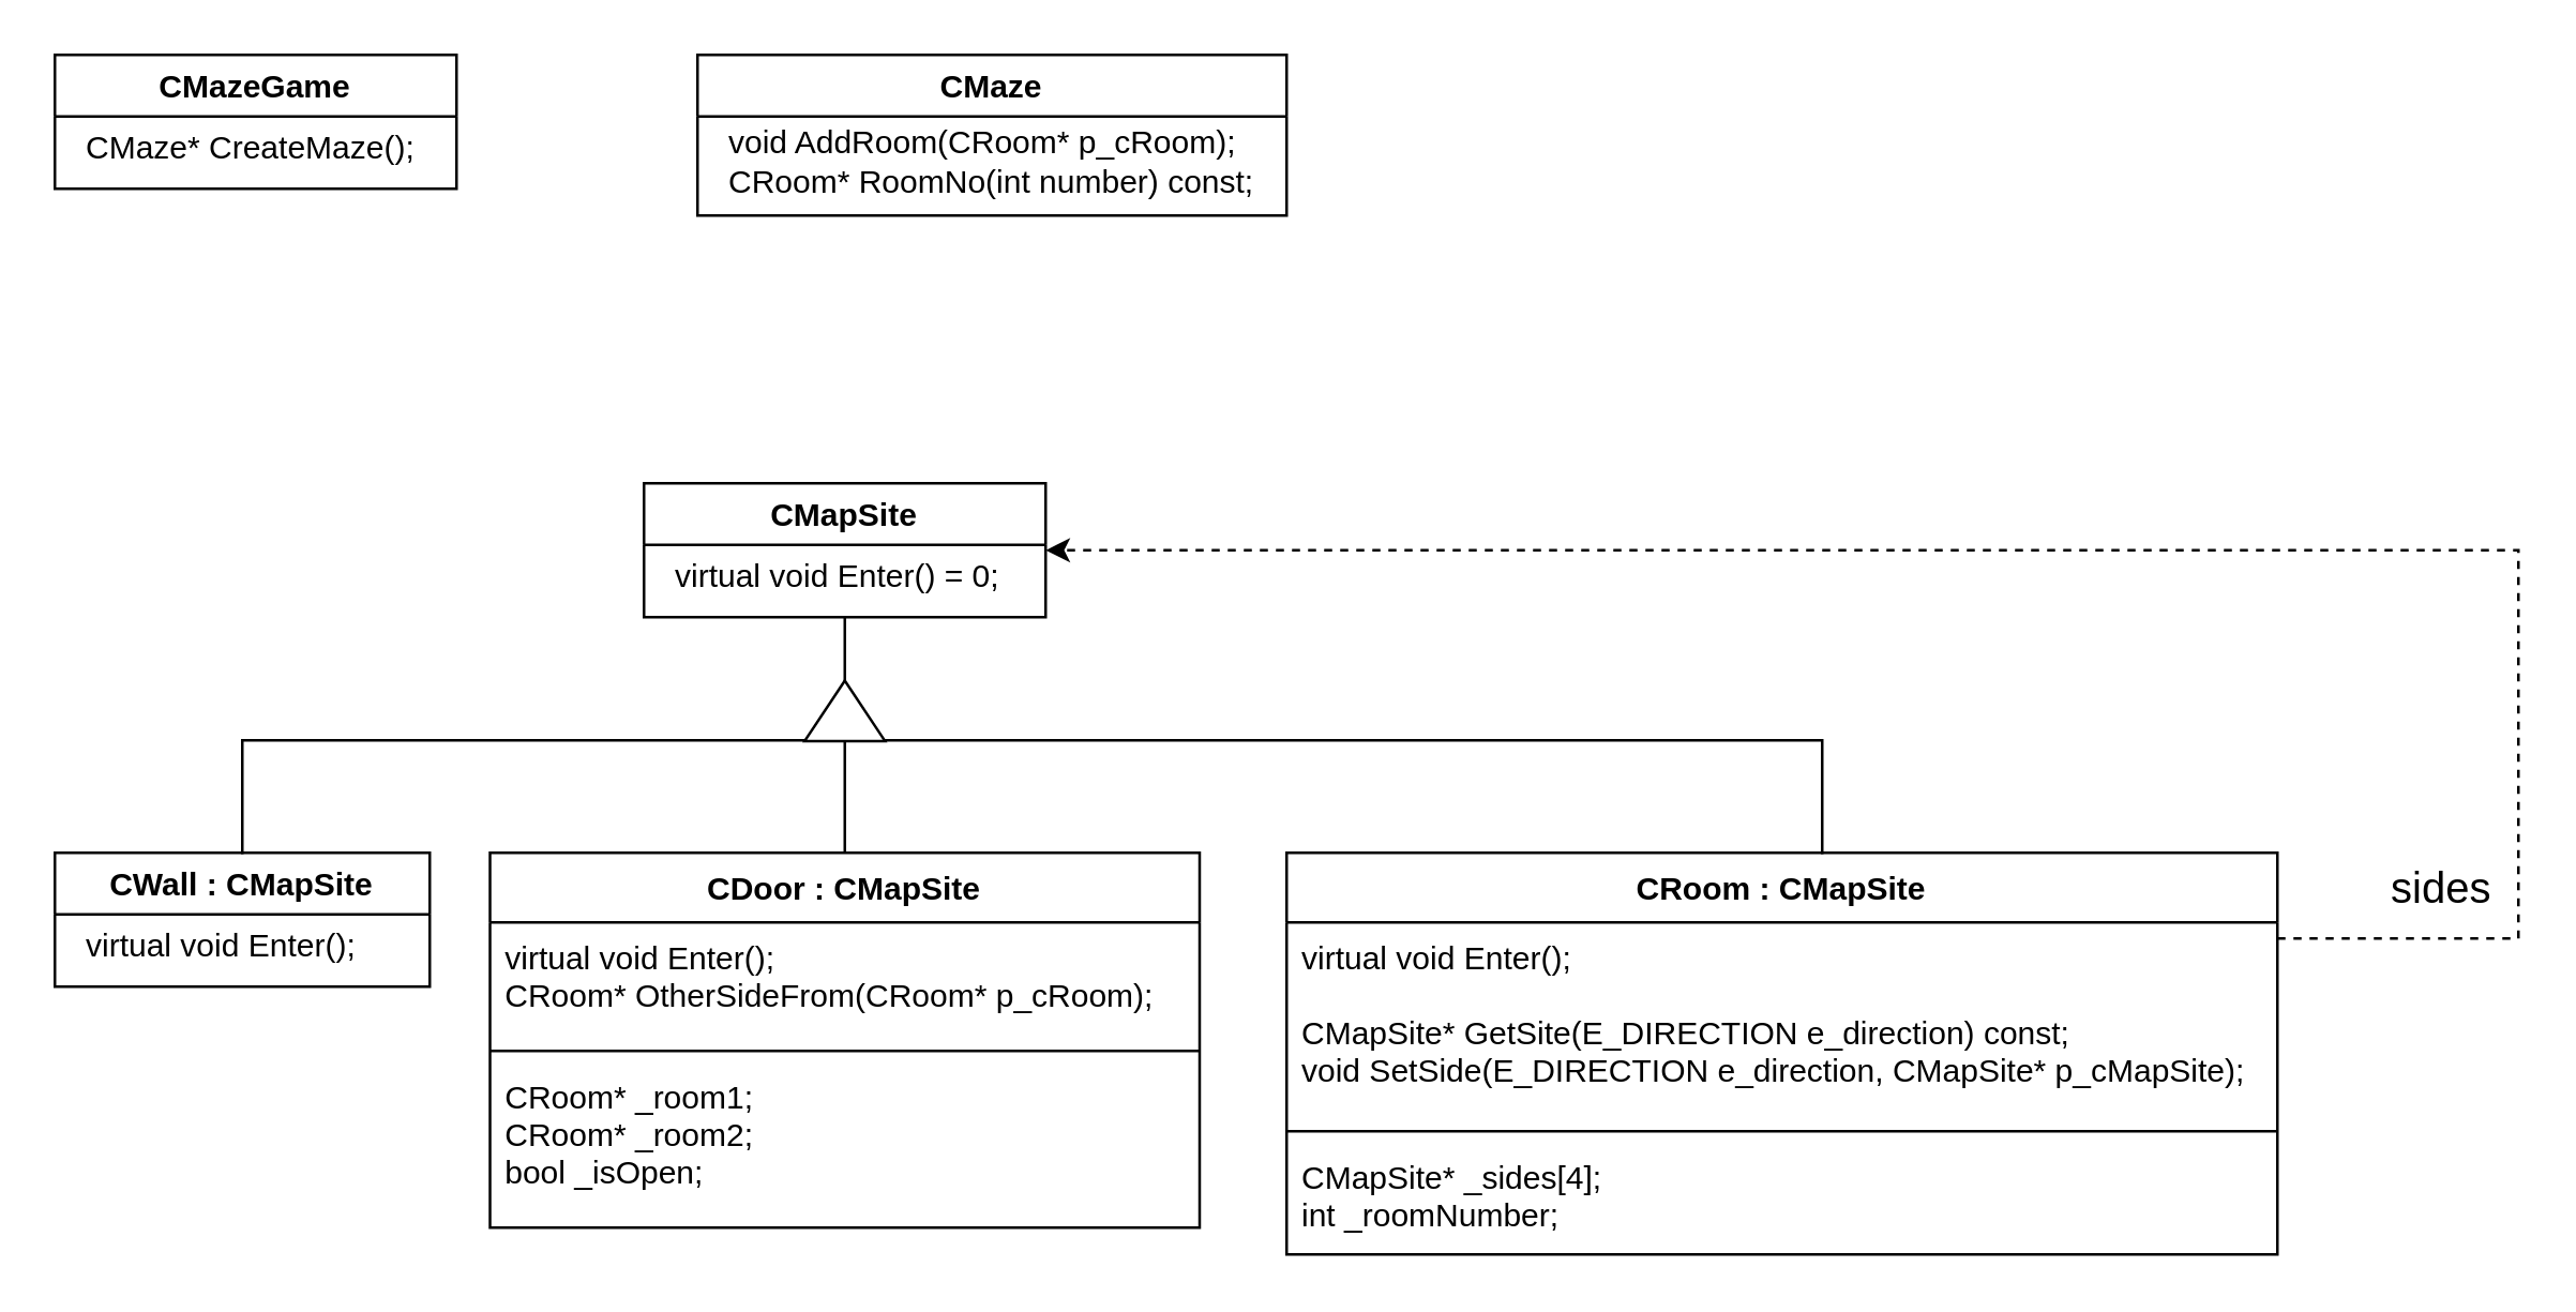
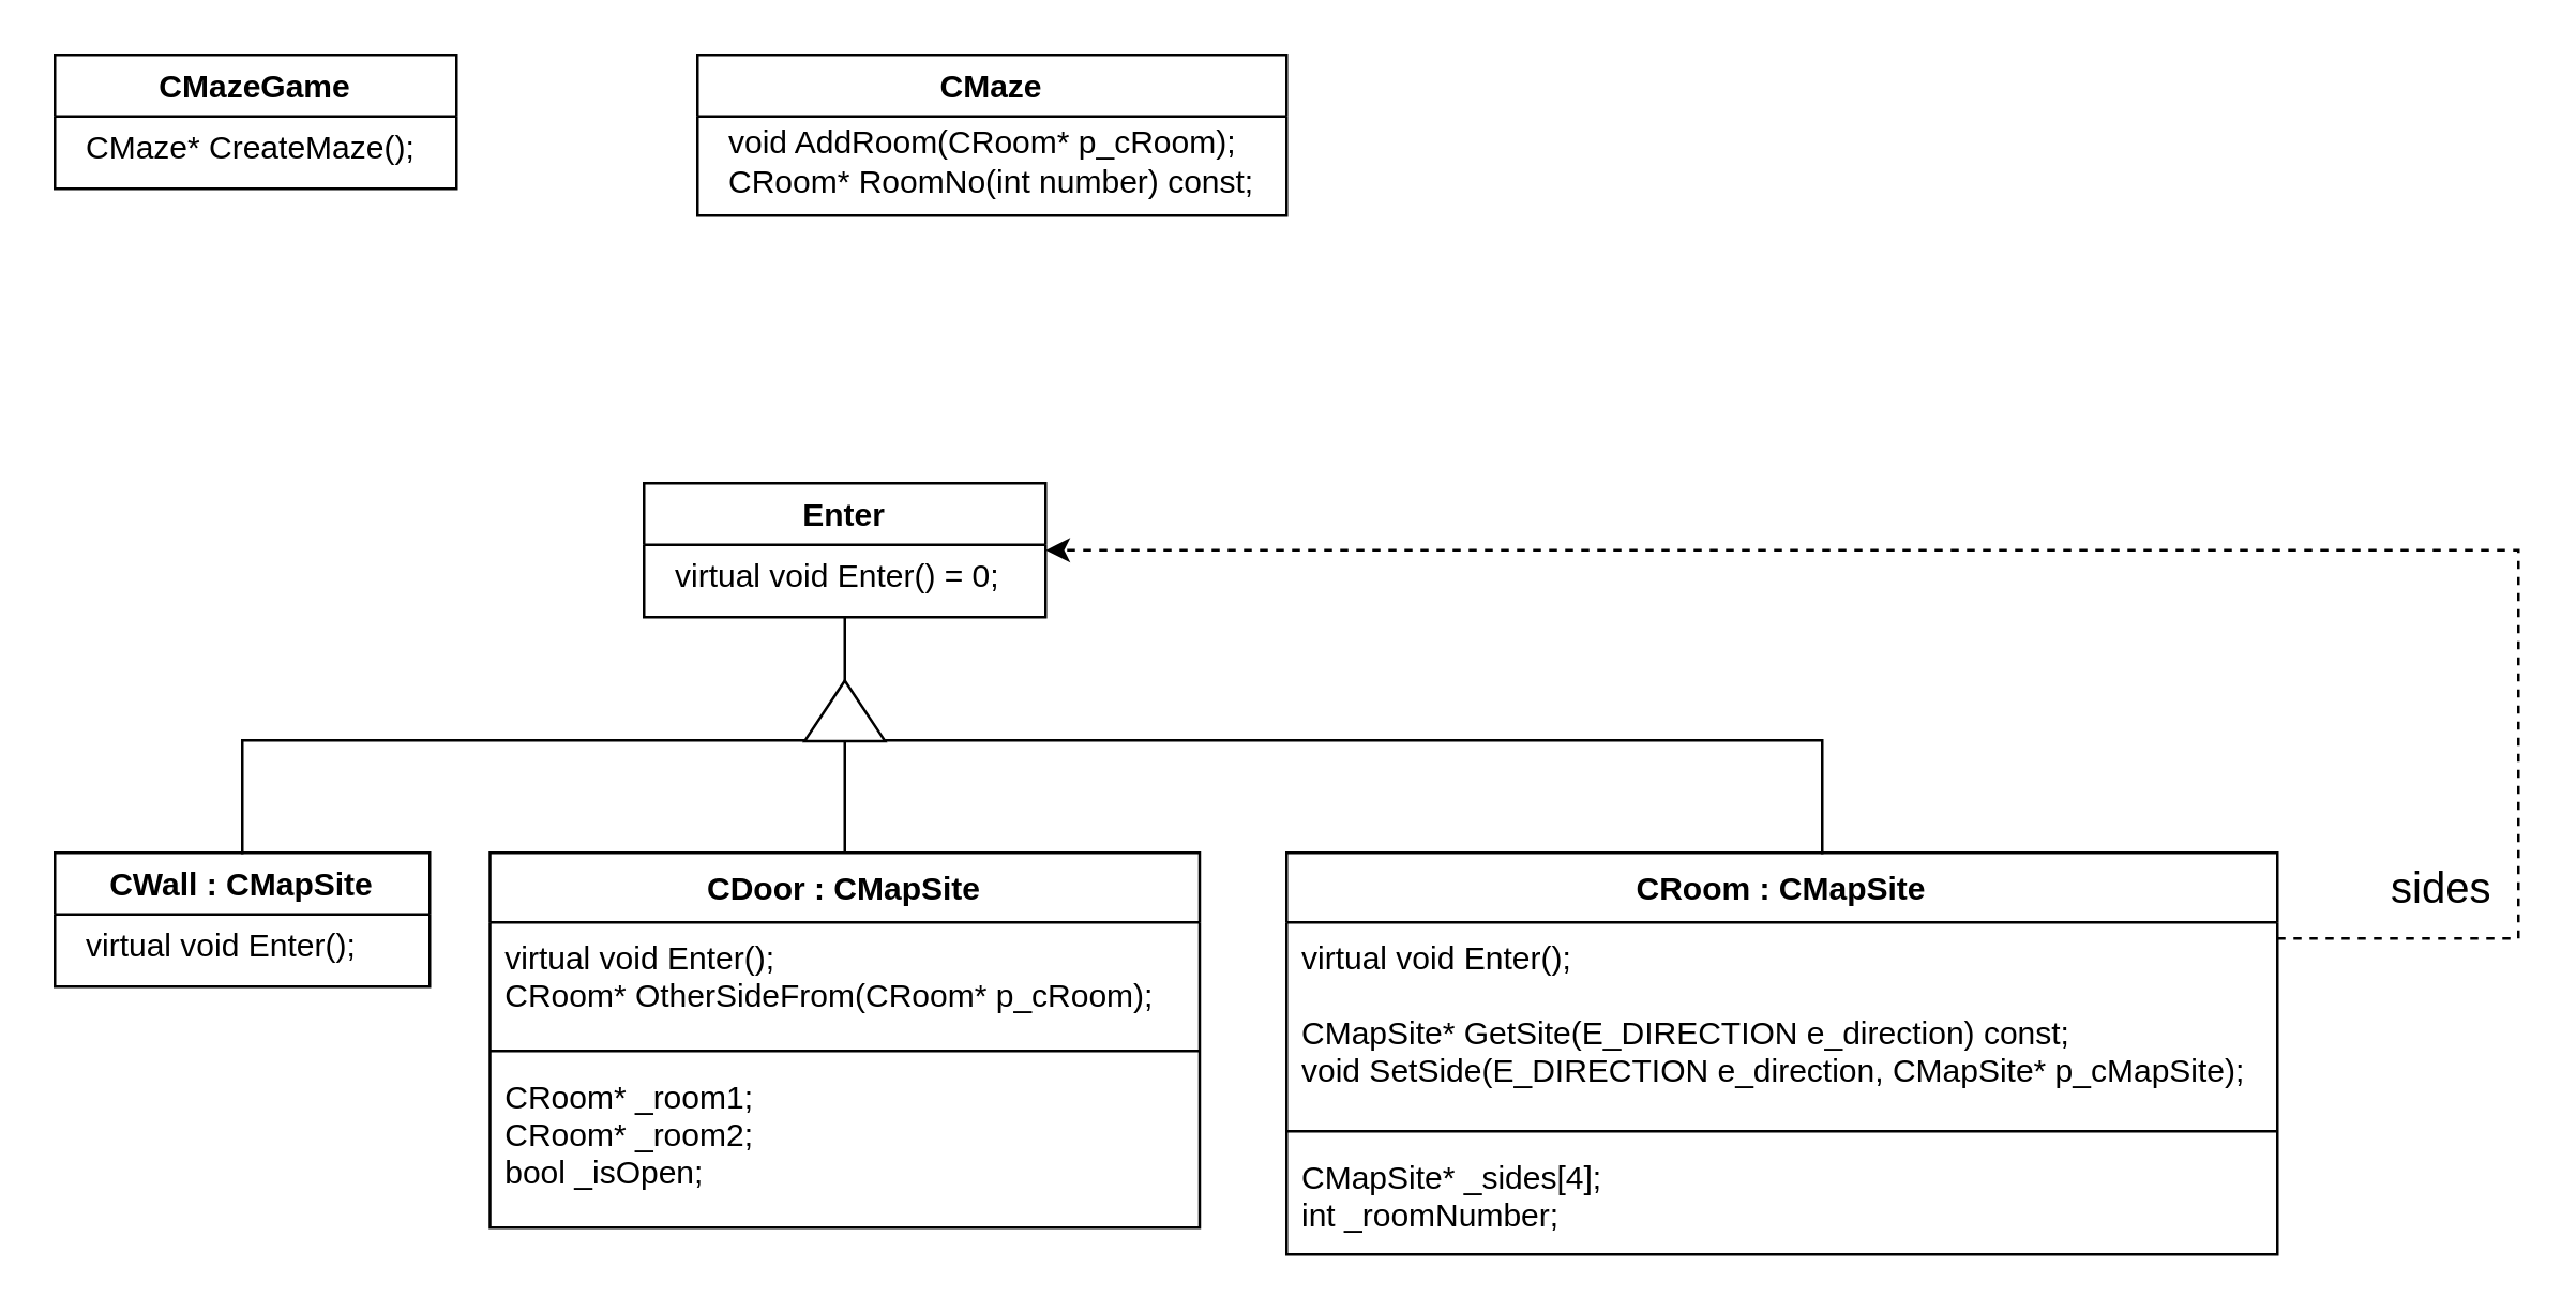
- <mxCell id="6" value="CMapSite" style="swimlane;" parent="1" vertex="1"><mxGeometry x="240" y="180" width="150" height="50" as="geometry" /></mxCell>
+ <mxCell id="6" value="Enter" style="swimlane;" parent="1" vertex="1"><mxGeometry x="240" y="180" width="150" height="50" as="geometry" /></mxCell>
